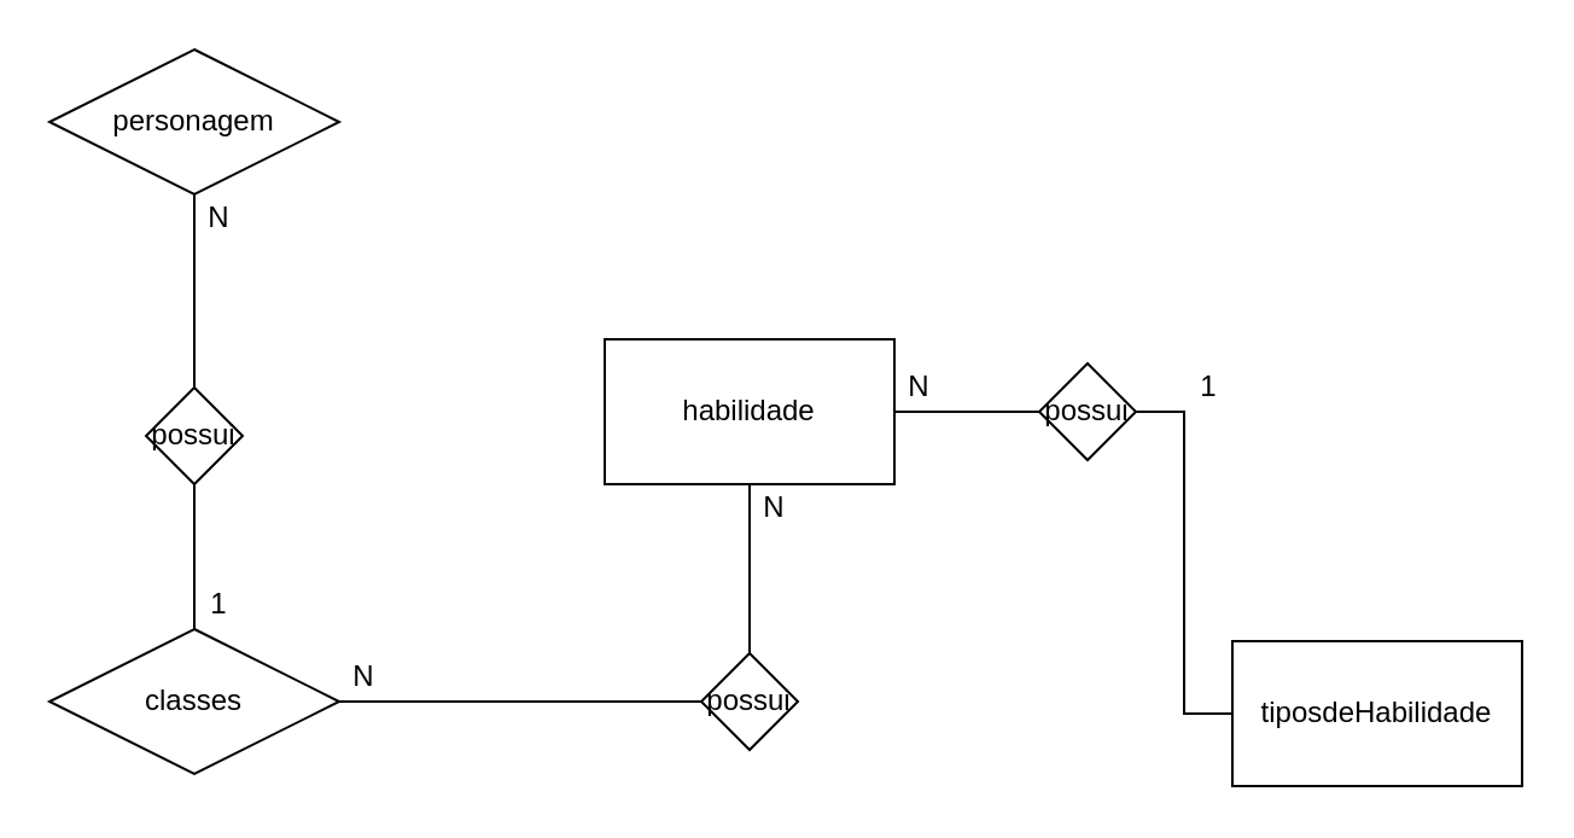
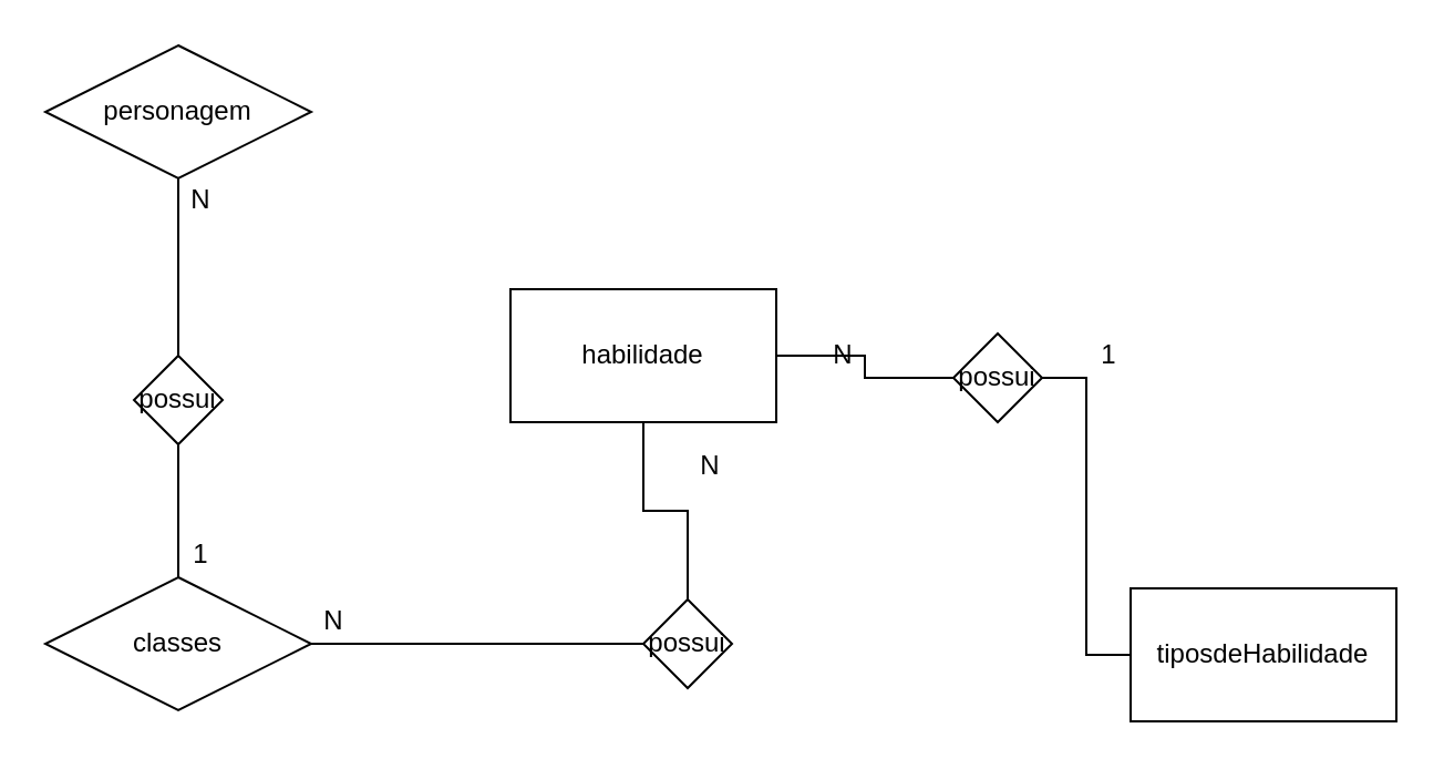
- <mxCell id="7" value="habilidade" style="rounded=0;whiteSpace=wrap;html=1;" vertex="1" parent="1"><mxGeometry x="250" y="140" width="120" height="60" as="geometry" /></mxCell>
+ <mxCell id="7" value="habilidade" style="rounded=0;whiteSpace=wrap;html=1;" vertex="1" parent="1"><mxGeometry x="230" y="130" width="120" height="60" as="geometry" /></mxCell>
